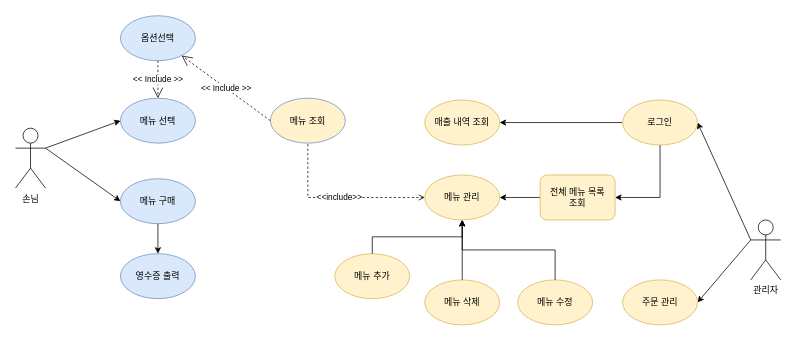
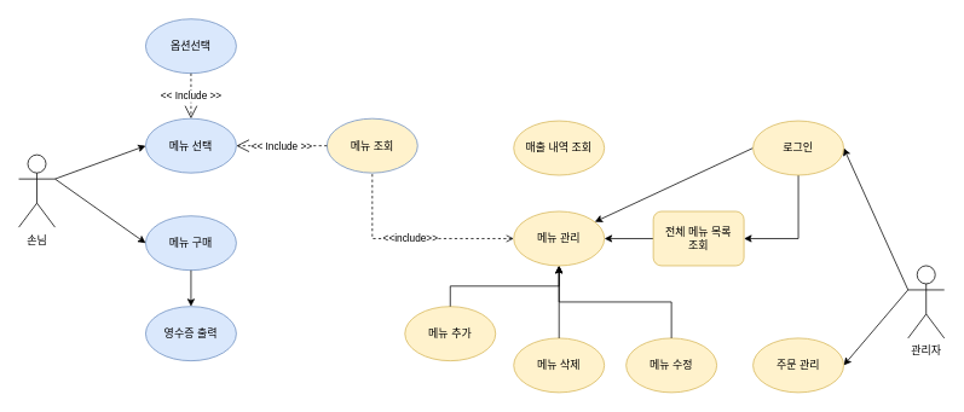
- <mxCell id="31" value="&amp;lt;&amp;lt; Include &amp;gt;&amp;gt;" style="endArrow=open;endSize=12;dashed=1;html=1;exitX=0;exitY=0.5;exitDx=0;exitDy=0;" parent="1" source="30" target="22" edge="1"><mxGeometry width="160" relative="1" as="geometry"><mxPoint x="220" y="90.5" as="sourcePoint" /><mxPoint x="220" y="140.5" as="targetPoint" /></mxGeometry></mxCell>
+ <mxCell id="31" value="&amp;lt;&amp;lt; Include &amp;gt;&amp;gt;" style="endArrow=open;endSize=12;dashed=1;html=1;exitX=0;exitY=0.5;exitDx=0;exitDy=0;entryX=1;entryY=0.5;entryDx=0;entryDy=0;" parent="1" source="30" target="23" edge="1"><mxGeometry width="160" relative="1" as="geometry"><mxPoint x="220" y="90.5" as="sourcePoint" /><mxPoint x="220" y="140.5" as="targetPoint" /></mxGeometry></mxCell>
- <mxCell id="14" style="edgeStyle=none;rounded=0;orthogonalLoop=1;jettySize=auto;html=1;exitX=0;exitY=0.5;exitDx=0;exitDy=0;entryX=1;entryY=0.5;entryDx=0;entryDy=0;endArrow=classic;endFill=1;" parent="1" source="16" target="5" edge="1"><mxGeometry relative="1" as="geometry" /></mxCell>
+ <mxCell id="14" style="edgeStyle=none;rounded=0;orthogonalLoop=1;jettySize=auto;html=1;exitX=0;exitY=0.5;exitDx=0;exitDy=0;endArrow=classic;endFill=1;" parent="1" source="16" target="20" edge="1"><mxGeometry relative="1" as="geometry" /></mxCell>
